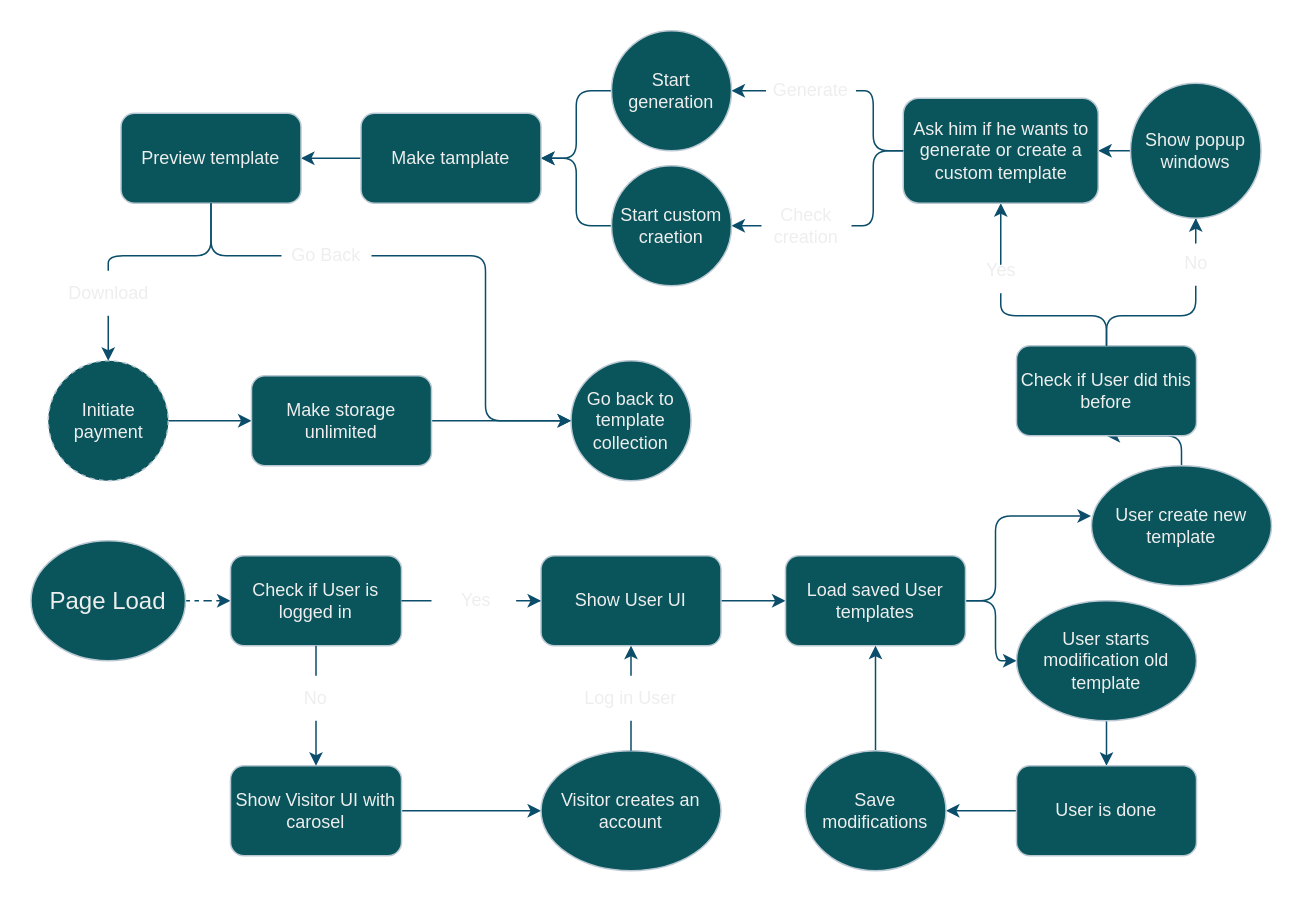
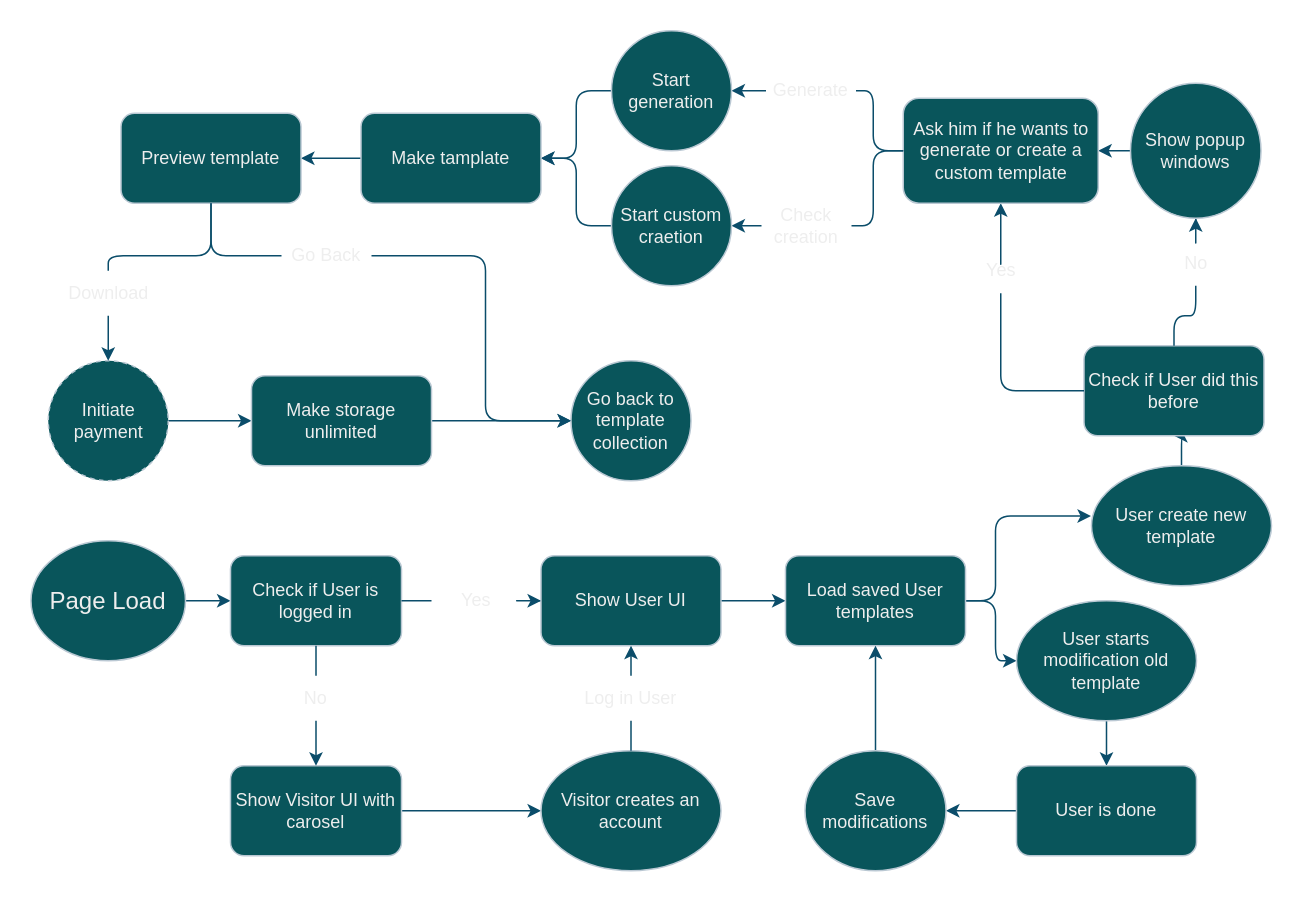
- <mxCell id="16" value="Check if User did this before" style="whiteSpace=wrap;html=1;rounded=1;labelBackgroundColor=none;fillColor=#09555B;strokeColor=#BAC8D3;fontColor=#EEEEEE;" parent="1" vertex="1"><mxGeometry x="677" y="230" width="120" height="60" as="geometry" /></mxCell>
+ <mxCell id="16" value="Check if User did this before" style="whiteSpace=wrap;html=1;rounded=1;labelBackgroundColor=none;fillColor=#09555B;strokeColor=#BAC8D3;fontColor=#EEEEEE;" parent="1" vertex="1"><mxGeometry x="722" y="230" width="120" height="60" as="geometry" /></mxCell>
- <mxCell id="2" value="" style="edgeStyle=orthogonalEdgeStyle;rounded=1;orthogonalLoop=1;jettySize=auto;html=1;labelBackgroundColor=none;strokeColor=#0B4D6A;fontColor=default;dashed=1;" parent="1" source="3" target="5" edge="1"><mxGeometry relative="1" as="geometry" /></mxCell>
+ <mxCell id="2" value="" style="edgeStyle=orthogonalEdgeStyle;rounded=1;orthogonalLoop=1;jettySize=auto;html=1;labelBackgroundColor=none;strokeColor=#0B4D6A;fontColor=default;" parent="1" source="3" target="5" edge="1"><mxGeometry relative="1" as="geometry" /></mxCell>
